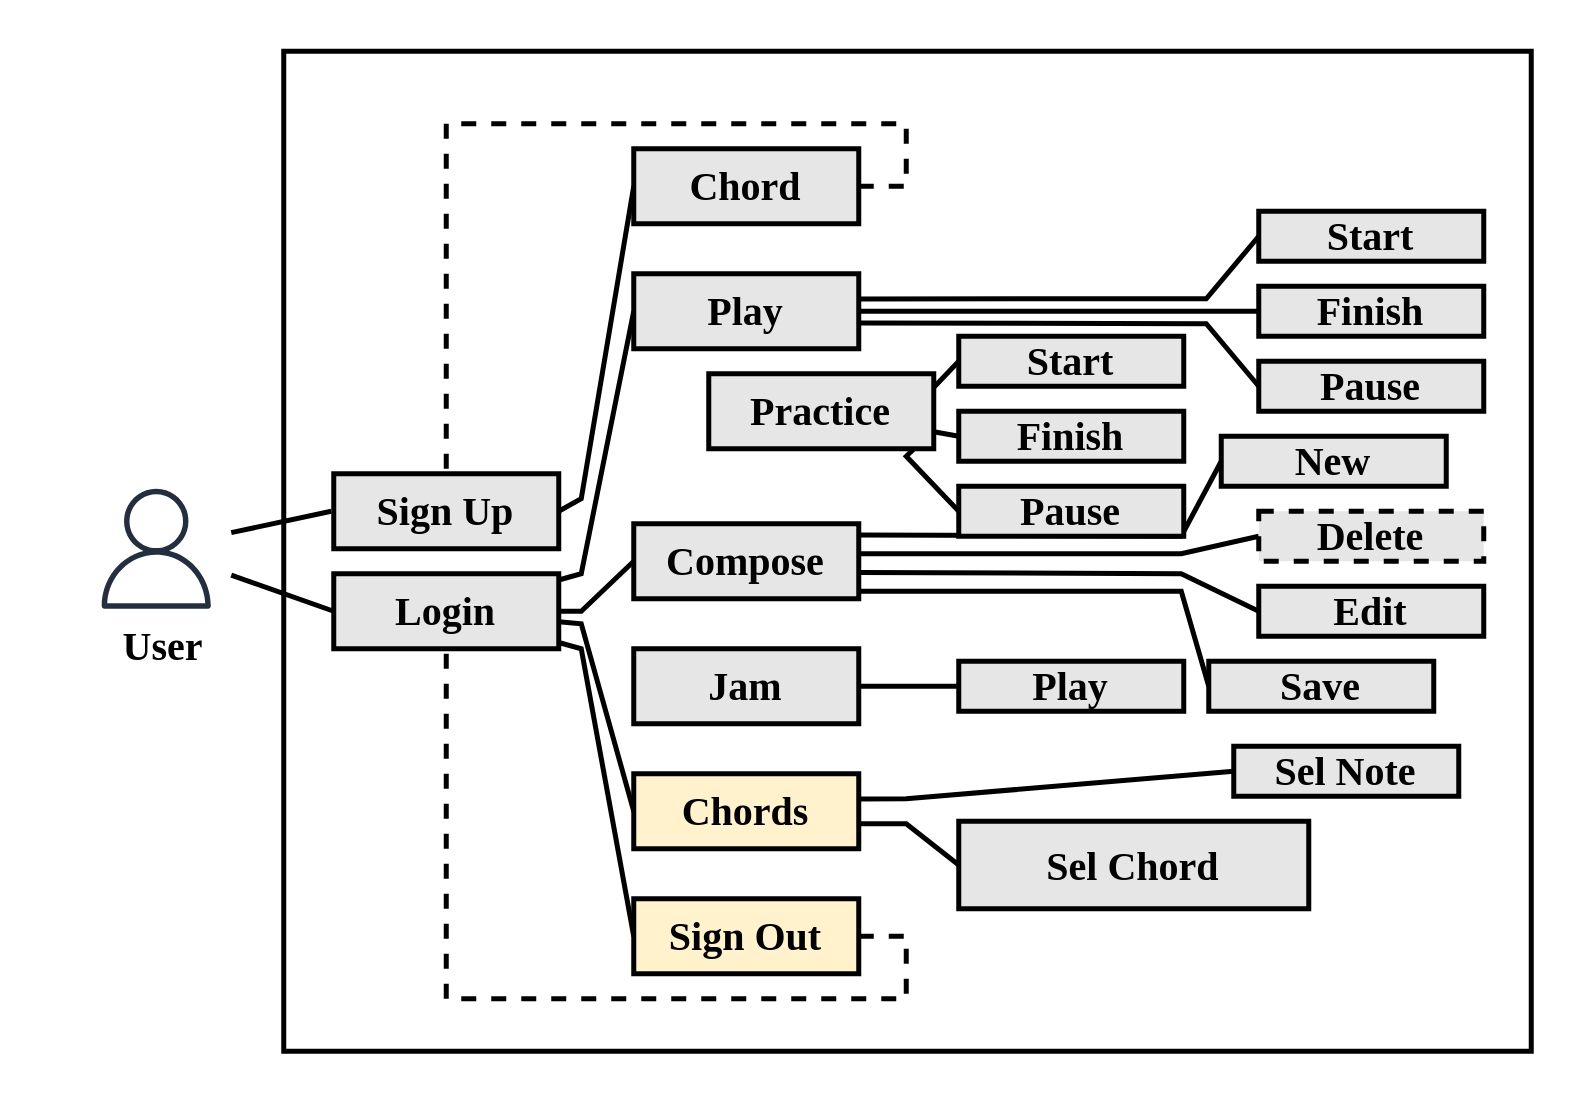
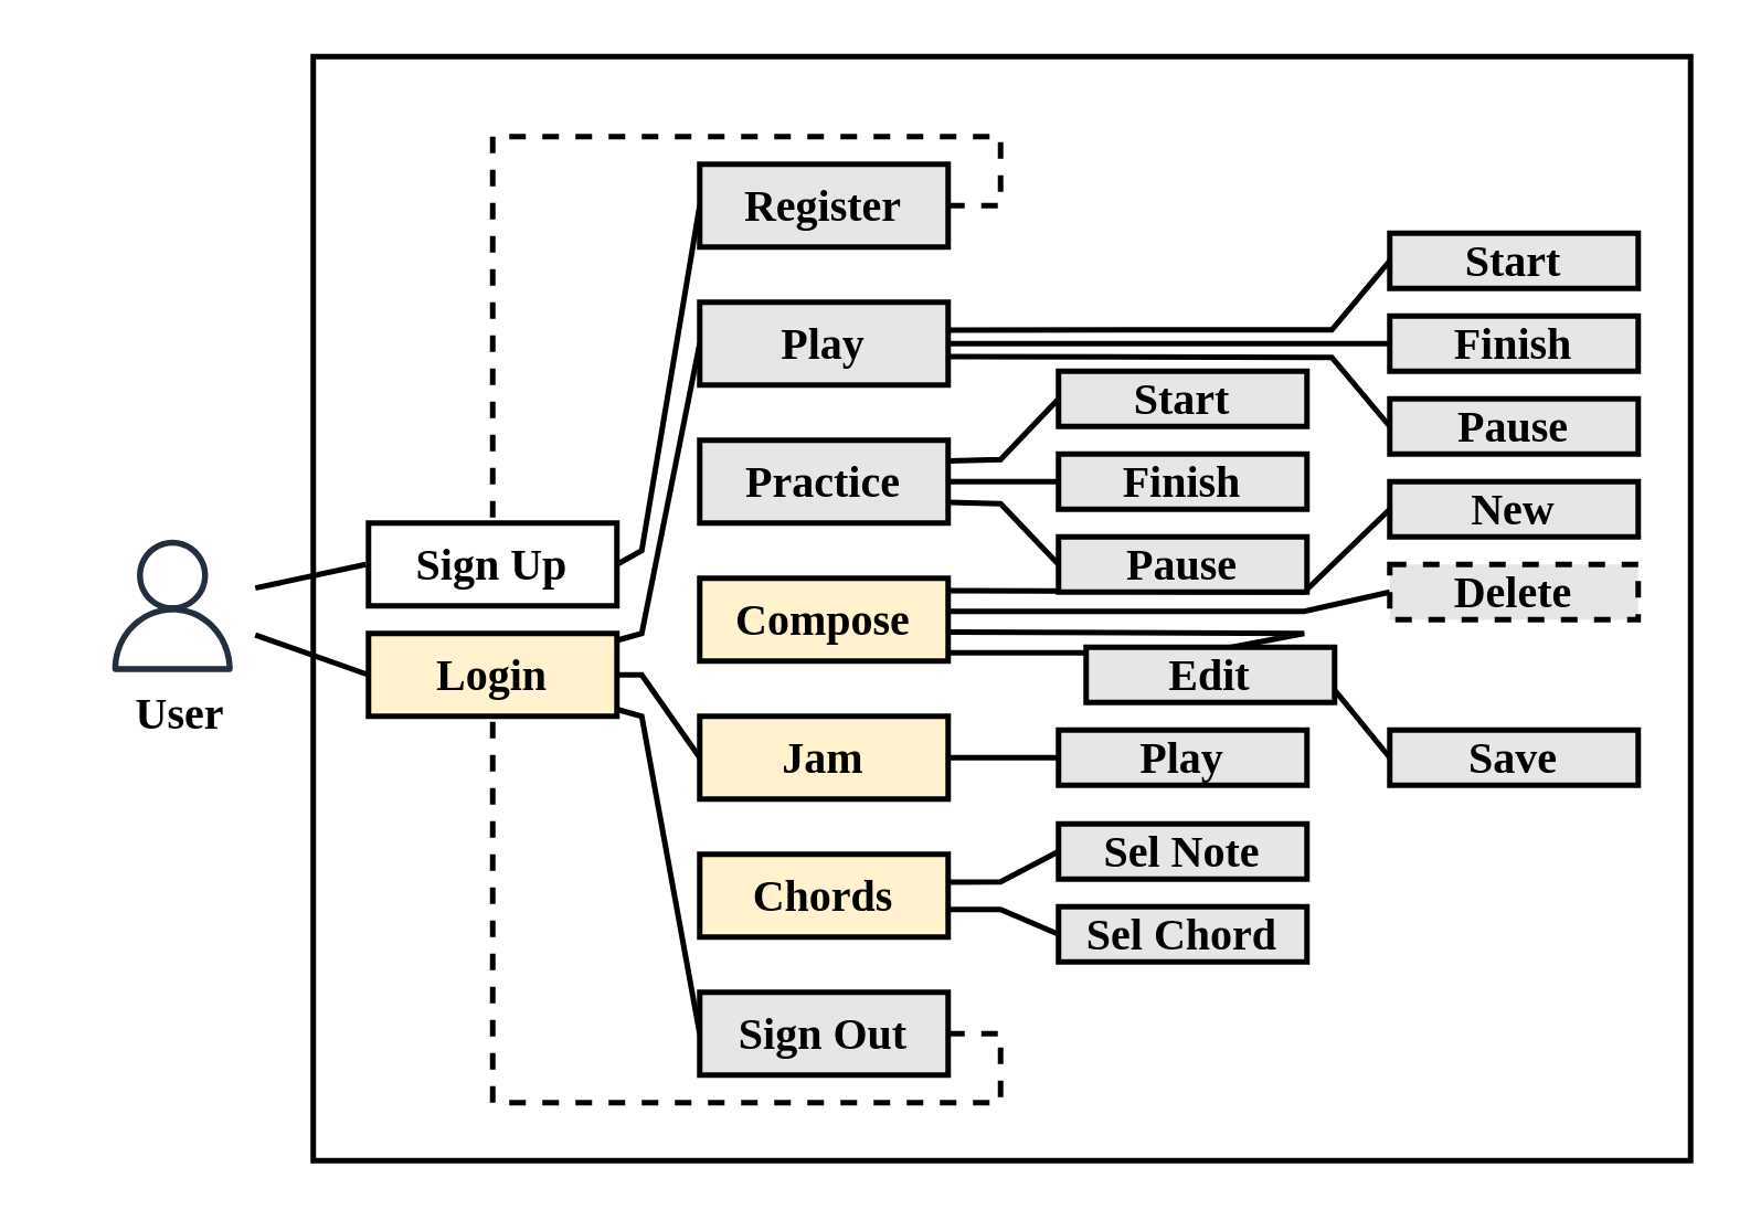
- <mxCell id="36" value="Chord" style="rounded=0;whiteSpace=wrap;html=1;fillColor=#E6E6E6;fontSize=16;fontFamily=Fira Code;fontSource=https%3A%2F%2Ffonts.googleapis.com%2Fcss%3Ffamily%3DFira%2BCode;fontStyle=1;strokeWidth=2;" vertex="1" parent="1"><mxGeometry x="253" y="59" width="90" height="30" as="geometry" /></mxCell>
+ <mxCell id="36" value="Register" style="rounded=0;whiteSpace=wrap;html=1;fillColor=#E6E6E6;fontSize=16;fontFamily=Fira Code;fontSource=https%3A%2F%2Ffonts.googleapis.com%2Fcss%3Ffamily%3DFira%2BCode;fontStyle=1;strokeWidth=2;" vertex="1" parent="1"><mxGeometry x="253" y="59" width="90" height="30" as="geometry" /></mxCell>
- <mxCell id="16" value="Practice" style="rounded=0;whiteSpace=wrap;html=1;fillColor=#E6E6E6;fontSize=16;fontFamily=Fira Code;fontSource=https%3A%2F%2Ffonts.googleapis.com%2Fcss%3Ffamily%3DFira%2BCode;fontStyle=1;strokeWidth=2;" vertex="1" parent="1"><mxGeometry x="283" y="149" width="90" height="30" as="geometry" /></mxCell>
+ <mxCell id="16" value="Practice" style="rounded=0;whiteSpace=wrap;html=1;fillColor=#E6E6E6;fontSize=16;fontFamily=Fira Code;fontSource=https%3A%2F%2Ffonts.googleapis.com%2Fcss%3Ffamily%3DFira%2BCode;fontStyle=1;strokeWidth=2;" vertex="1" parent="1"><mxGeometry x="253" y="159" width="90" height="30" as="geometry" /></mxCell>
- <mxCell id="43" value="New" style="rounded=0;whiteSpace=wrap;html=1;fillColor=#E6E6E6;fontSize=16;fontFamily=Fira Code;fontSource=https%3A%2F%2Ffonts.googleapis.com%2Fcss%3Ffamily%3DFira%2BCode;fontStyle=1;strokeWidth=2;" vertex="1" parent="1"><mxGeometry x="488" y="174" width="90" height="20" as="geometry" /></mxCell>
+ <mxCell id="43" value="New" style="rounded=0;whiteSpace=wrap;html=1;fillColor=#E6E6E6;fontSize=16;fontFamily=Fira Code;fontSource=https%3A%2F%2Ffonts.googleapis.com%2Fcss%3Ffamily%3DFira%2BCode;fontStyle=1;strokeWidth=2;" vertex="1" parent="1"><mxGeometry x="503" y="174" width="90" height="20" as="geometry" /></mxCell>
- <mxCell id="8" value="Sign Up" style="rounded=0;whiteSpace=wrap;html=1;fillColor=#E6E6E6;fontSize=16;fontFamily=Fira Code;fontSource=https%3A%2F%2Ffonts.googleapis.com%2Fcss%3Ffamily%3DFira%2BCode;fontStyle=1;strokeWidth=2;" vertex="1" parent="1"><mxGeometry x="133" y="189" width="90" height="30" as="geometry" /></mxCell>
+ <mxCell id="8" value="Sign Up" style="rounded=0;whiteSpace=wrap;html=1;fillColor=#ffffff;fontSize=16;fontFamily=Fira Code;fontSource=https%3A%2F%2Ffonts.googleapis.com%2Fcss%3Ffamily%3DFira%2BCode;fontStyle=1;strokeWidth=2;" vertex="1" parent="1"><mxGeometry x="133" y="189" width="90" height="30" as="geometry" /></mxCell>
- <mxCell id="21" value="Compose" style="rounded=0;whiteSpace=wrap;html=1;fillColor=#E6E6E6;fontSize=16;fontFamily=Fira Code;fontSource=https%3A%2F%2Ffonts.googleapis.com%2Fcss%3Ffamily%3DFira%2BCode;fontStyle=1;strokeWidth=2;" vertex="1" parent="1"><mxGeometry x="253" y="209" width="90" height="30" as="geometry" /></mxCell>
+ <mxCell id="21" value="Compose" style="rounded=0;whiteSpace=wrap;html=1;fillColor=#fff2cc;fontSize=16;fontFamily=Fira Code;fontSource=https%3A%2F%2Ffonts.googleapis.com%2Fcss%3Ffamily%3DFira%2BCode;fontStyle=1;strokeWidth=2;" vertex="1" parent="1"><mxGeometry x="253" y="209" width="90" height="30" as="geometry" /></mxCell>
- <mxCell id="32" style="edgeStyle=none;rounded=0;orthogonalLoop=1;jettySize=auto;html=1;entryX=0;entryY=0.5;entryDx=0;entryDy=0;strokeWidth=2;endArrow=none;endFill=0;" edge="1" parent="1" source="34" target="21"><mxGeometry relative="1" as="geometry"><Array as="points"><mxPoint x="232" y="244" /></Array></mxGeometry></mxCell>
- <mxCell id="34" value="Login" style="rounded=0;whiteSpace=wrap;html=1;fillColor=#E6E6E6;fontSize=16;fontFamily=Fira Code;fontSource=https%3A%2F%2Ffonts.googleapis.com%2Fcss%3Ffamily%3DFira%2BCode;fontStyle=1;strokeWidth=2;" vertex="1" parent="1"><mxGeometry x="133" y="229" width="90" height="30" as="geometry" /></mxCell>
+ <mxCell id="34" value="Login" style="rounded=0;whiteSpace=wrap;html=1;fillColor=#fff2cc;fontSize=16;fontFamily=Fira Code;fontSource=https%3A%2F%2Ffonts.googleapis.com%2Fcss%3Ffamily%3DFira%2BCode;fontStyle=1;strokeWidth=2;" vertex="1" parent="1"><mxGeometry x="133" y="229" width="90" height="30" as="geometry" /></mxCell>
- <mxCell id="45" value="Edit" style="rounded=0;whiteSpace=wrap;html=1;fillColor=#E6E6E6;fontSize=16;fontFamily=Fira Code;fontSource=https%3A%2F%2Ffonts.googleapis.com%2Fcss%3Ffamily%3DFira%2BCode;fontStyle=1;strokeWidth=2;" vertex="1" parent="1"><mxGeometry x="503" y="234" width="90" height="20" as="geometry" /></mxCell>
+ <mxCell id="45" value="Edit" style="rounded=0;whiteSpace=wrap;html=1;fillColor=#E6E6E6;fontSize=16;fontFamily=Fira Code;fontSource=https%3A%2F%2Ffonts.googleapis.com%2Fcss%3Ffamily%3DFira%2BCode;fontStyle=1;strokeWidth=2;" vertex="1" parent="1"><mxGeometry x="393" y="234" width="90" height="20" as="geometry" /></mxCell>
+ <mxCell id="33" style="edgeStyle=none;rounded=0;orthogonalLoop=1;jettySize=auto;html=1;entryX=0;entryY=0.5;entryDx=0;entryDy=0;strokeWidth=2;endArrow=none;endFill=0;" edge="1" parent="1" source="34" target="23"><mxGeometry relative="1" as="geometry"><Array as="points"><mxPoint x="232" y="244" /></Array></mxGeometry></mxCell>
- <mxCell id="23" value="Jam" style="rounded=0;whiteSpace=wrap;html=1;fillColor=#E6E6E6;fontSize=16;fontFamily=Fira Code;fontSource=https%3A%2F%2Ffonts.googleapis.com%2Fcss%3Ffamily%3DFira%2BCode;fontStyle=1;strokeWidth=2;" vertex="1" parent="1"><mxGeometry x="253" y="259" width="90" height="30" as="geometry" /></mxCell>
+ <mxCell id="23" value="Jam" style="rounded=0;whiteSpace=wrap;html=1;fillColor=#fff2cc;fontSize=16;fontFamily=Fira Code;fontSource=https%3A%2F%2Ffonts.googleapis.com%2Fcss%3Ffamily%3DFira%2BCode;fontStyle=1;strokeWidth=2;" vertex="1" parent="1"><mxGeometry x="253" y="259" width="90" height="30" as="geometry" /></mxCell>
- <mxCell id="46" value="Save" style="rounded=0;whiteSpace=wrap;html=1;fillColor=#E6E6E6;fontSize=16;fontFamily=Fira Code;fontSource=https%3A%2F%2Ffonts.googleapis.com%2Fcss%3Ffamily%3DFira%2BCode;fontStyle=1;strokeWidth=2;" vertex="1" parent="1"><mxGeometry x="483" y="264" width="90" height="20" as="geometry" /></mxCell>
+ <mxCell id="46" value="Save" style="rounded=0;whiteSpace=wrap;html=1;fillColor=#E6E6E6;fontSize=16;fontFamily=Fira Code;fontSource=https%3A%2F%2Ffonts.googleapis.com%2Fcss%3Ffamily%3DFira%2BCode;fontStyle=1;strokeWidth=2;" vertex="1" parent="1"><mxGeometry x="503" y="264" width="90" height="20" as="geometry" /></mxCell>
- <mxCell id="31" style="edgeStyle=none;rounded=0;orthogonalLoop=1;jettySize=auto;html=1;entryX=0;entryY=0.5;entryDx=0;entryDy=0;strokeWidth=2;endArrow=none;endFill=0;" edge="1" parent="1" source="34" target="26"><mxGeometry relative="1" as="geometry"><Array as="points"><mxPoint x="232" y="249" /></Array></mxGeometry></mxCell>
- <mxCell id="48" value="Sel Note" style="rounded=0;whiteSpace=wrap;html=1;fillColor=#E6E6E6;fontSize=16;fontFamily=Fira Code;fontSource=https%3A%2F%2Ffonts.googleapis.com%2Fcss%3Ffamily%3DFira%2BCode;fontStyle=1;strokeWidth=2;" vertex="1" parent="1"><mxGeometry x="493" y="298" width="90" height="20" as="geometry" /></mxCell>
+ <mxCell id="48" value="Sel Note" style="rounded=0;whiteSpace=wrap;html=1;fillColor=#E6E6E6;fontSize=16;fontFamily=Fira Code;fontSource=https%3A%2F%2Ffonts.googleapis.com%2Fcss%3Ffamily%3DFira%2BCode;fontStyle=1;strokeWidth=2;" vertex="1" parent="1"><mxGeometry x="383" y="298" width="90" height="20" as="geometry" /></mxCell>
- <mxCell id="49" value="Sel Chord" style="rounded=0;whiteSpace=wrap;html=1;fillColor=#E6E6E6;fontSize=16;fontFamily=Fira Code;fontSource=https%3A%2F%2Ffonts.googleapis.com%2Fcss%3Ffamily%3DFira%2BCode;fontStyle=1;strokeWidth=2;" vertex="1" parent="1"><mxGeometry x="383" y="328" width="140" height="35" as="geometry" /></mxCell>
+ <mxCell id="49" value="Sel Chord" style="rounded=0;whiteSpace=wrap;html=1;fillColor=#E6E6E6;fontSize=16;fontFamily=Fira Code;fontSource=https%3A%2F%2Ffonts.googleapis.com%2Fcss%3Ffamily%3DFira%2BCode;fontStyle=1;strokeWidth=2;" vertex="1" parent="1"><mxGeometry x="383" y="328" width="90" height="20" as="geometry" /></mxCell>
- <mxCell id="28" value="Sign Out" style="rounded=0;whiteSpace=wrap;html=1;fillColor=#fff2cc;fontSize=16;fontFamily=Fira Code;fontSource=https%3A%2F%2Ffonts.googleapis.com%2Fcss%3Ffamily%3DFira%2BCode;fontStyle=1;strokeWidth=2;" vertex="1" parent="1"><mxGeometry x="253" y="359" width="90" height="30" as="geometry" /></mxCell>
+ <mxCell id="28" value="Sign Out" style="rounded=0;whiteSpace=wrap;html=1;fillColor=#E6E6E6;fontSize=16;fontFamily=Fira Code;fontSource=https%3A%2F%2Ffonts.googleapis.com%2Fcss%3Ffamily%3DFira%2BCode;fontStyle=1;strokeWidth=2;" vertex="1" parent="1"><mxGeometry x="253" y="359" width="90" height="30" as="geometry" /></mxCell>
